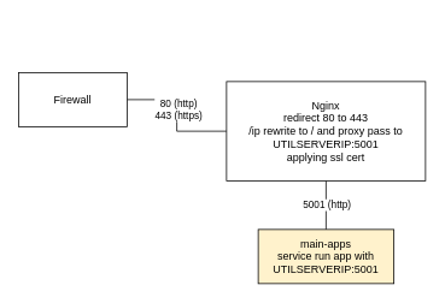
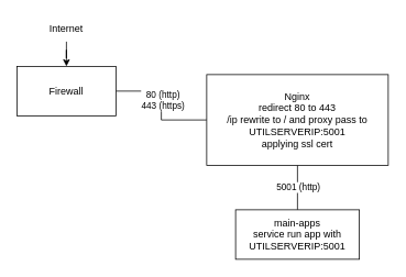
+ <mxCell id="10" value="Internet" style="text;html=1;align=center;verticalAlign=middle;whiteSpace=wrap;rounded=0;" vertex="1" parent="1"><mxGeometry x="50" y="20" width="60" height="30" as="geometry" /></mxCell>
+ <mxCell id="9" style="edgeStyle=orthogonalEdgeStyle;rounded=0;orthogonalLoop=1;jettySize=auto;html=1;entryX=0.5;entryY=0;entryDx=0;entryDy=0;" edge="1" parent="1" source="10" target="4"><mxGeometry relative="1" as="geometry" /></mxCell>
- <mxCell id="8" value="main-apps&lt;div&gt;service run app with&lt;/div&gt;&lt;div&gt;UTILSERVERIP:5001&lt;/div&gt;" style="rounded=0;whiteSpace=wrap;html=1;fillColor=#fff2cc;" vertex="1" parent="1"><mxGeometry x="285" y="254" width="150" height="60" as="geometry" /></mxCell>
+ <mxCell id="8" value="main-apps&lt;div&gt;service run app with&lt;/div&gt;&lt;div&gt;UTILSERVERIP:5001&lt;/div&gt;" style="rounded=0;whiteSpace=wrap;html=1;" vertex="1" parent="1"><mxGeometry x="285" y="254" width="150" height="60" as="geometry" /></mxCell>
